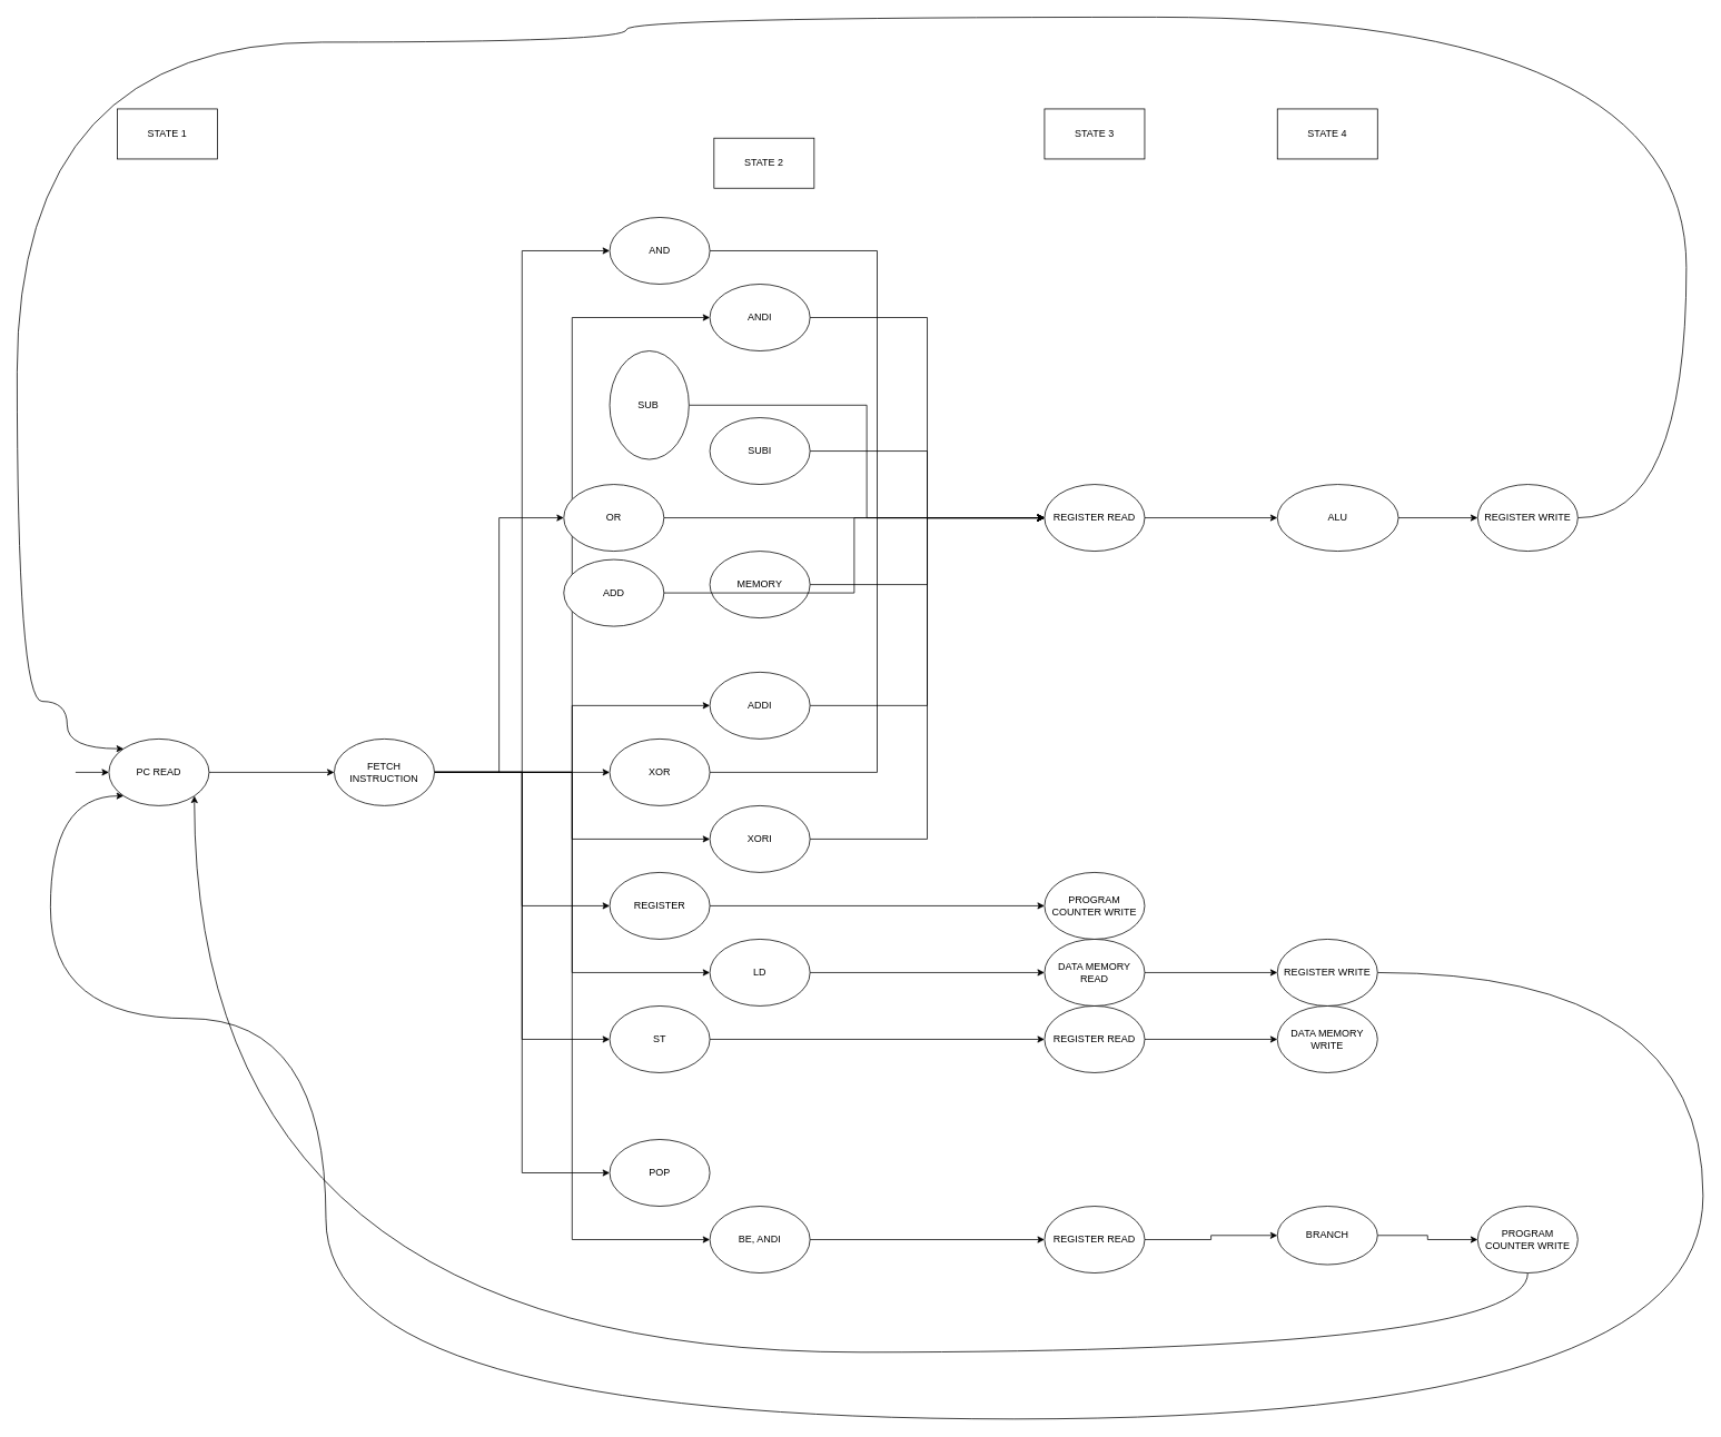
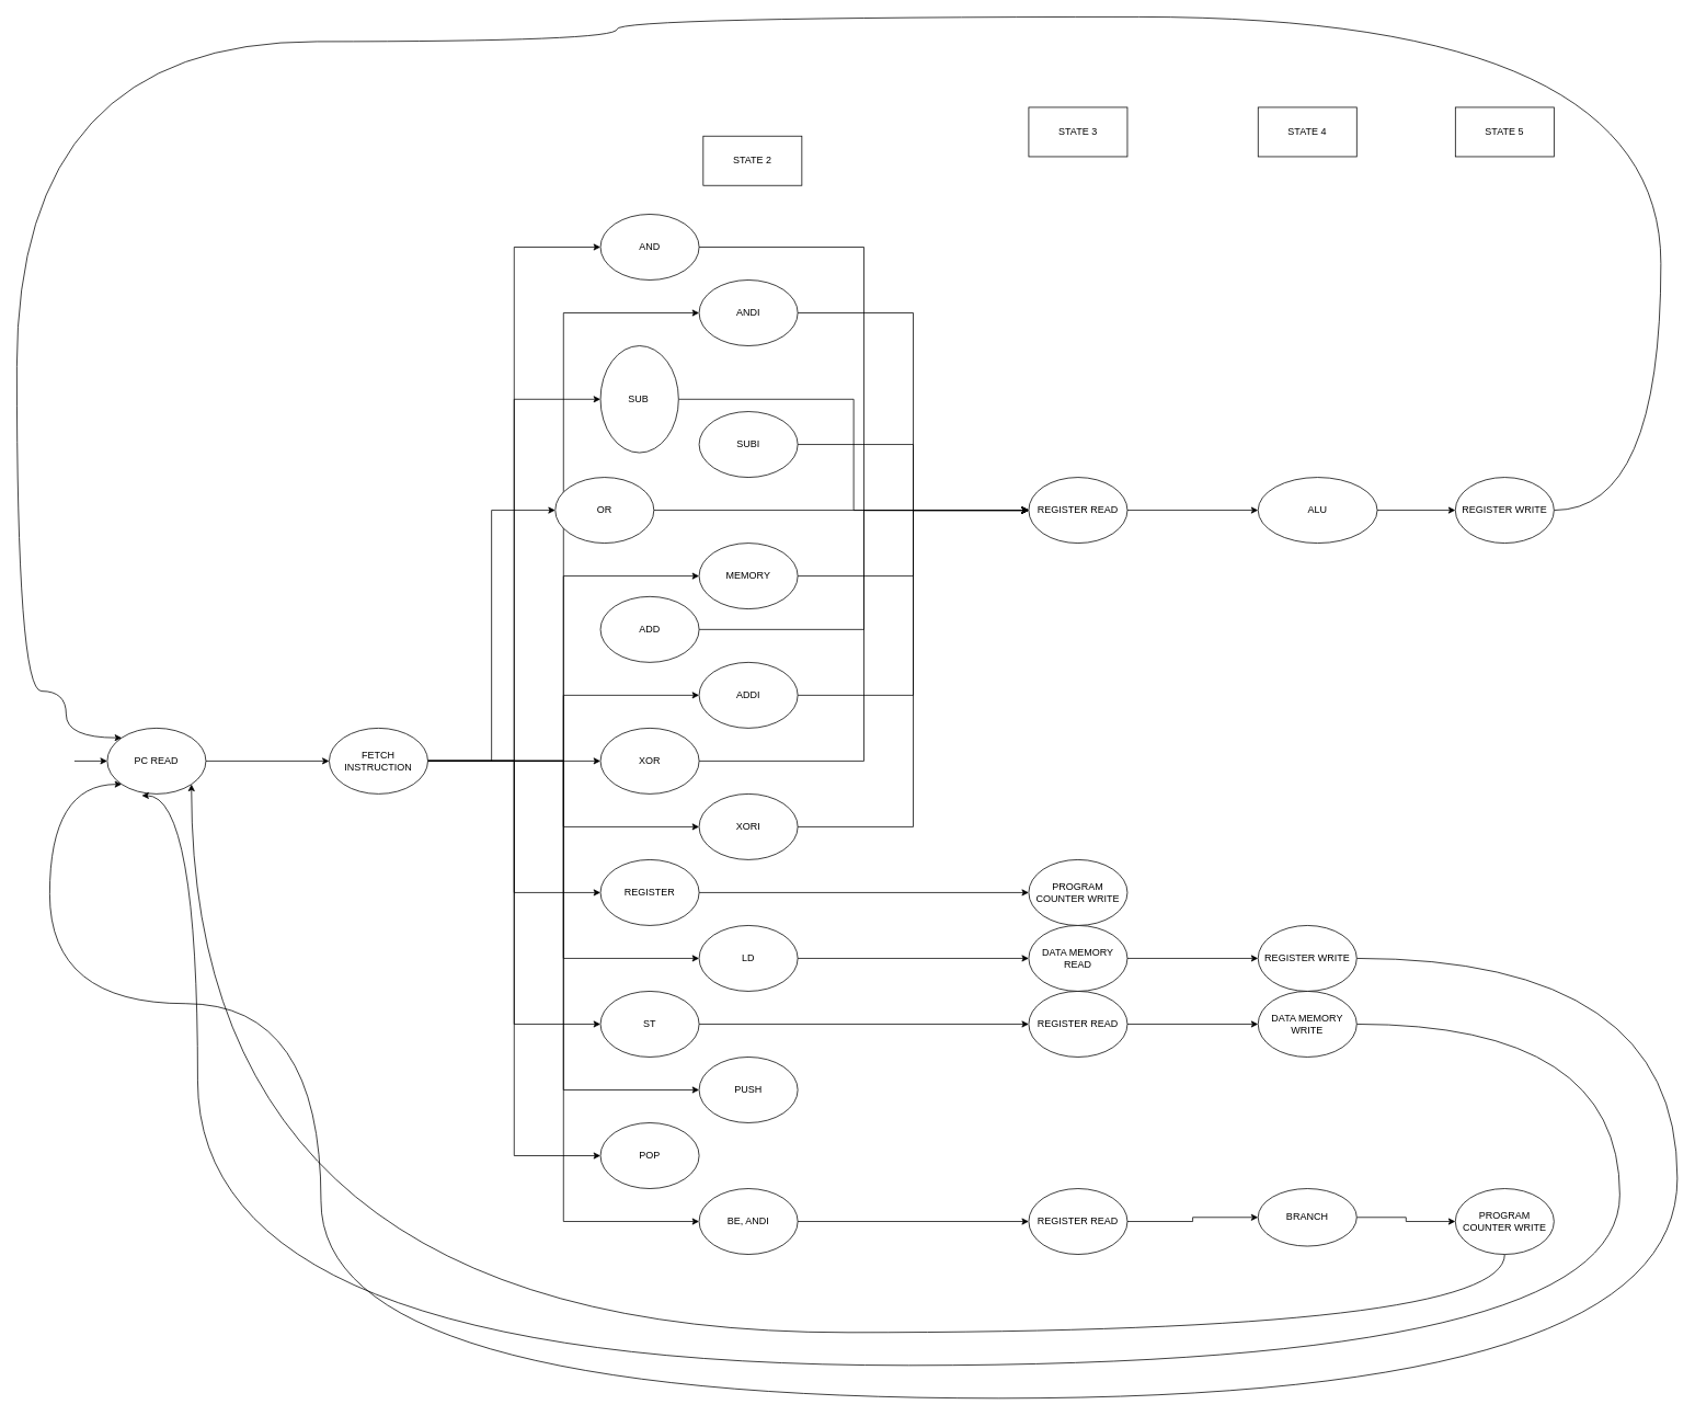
- <mxCell id="2" value="STATE 1" style="rounded=0;whiteSpace=wrap;html=1;" vertex="1" parent="1"><mxGeometry x="140" y="130" width="120" height="60" as="geometry" /></mxCell>
+ <mxCell id="71" value="STATE 5" style="rounded=0;whiteSpace=wrap;html=1;" vertex="1" parent="1"><mxGeometry x="1770" y="130" width="120" height="60" as="geometry" /></mxCell>
+ <mxCell id="7" style="edgeStyle=orthogonalEdgeStyle;rounded=0;orthogonalLoop=1;jettySize=auto;html=1;exitX=1;exitY=0.5;exitDx=0;exitDy=0;entryX=0;entryY=0.5;entryDx=0;entryDy=0;" edge="1" parent="1" source="20" target="26"><mxGeometry relative="1" as="geometry" /></mxCell>
+ <mxCell id="9" style="edgeStyle=orthogonalEdgeStyle;rounded=0;orthogonalLoop=1;jettySize=auto;html=1;entryX=0;entryY=0.5;entryDx=0;entryDy=0;" edge="1" parent="1" source="20" target="32"><mxGeometry relative="1" as="geometry" /></mxCell>
- <mxCell id="34" value="ADD" style="ellipse;whiteSpace=wrap;html=1;" vertex="1" parent="1"><mxGeometry x="675" y="670" width="120" height="80" as="geometry" /></mxCell>
+ <mxCell id="34" value="ADD" style="ellipse;whiteSpace=wrap;html=1;" vertex="1" parent="1"><mxGeometry x="730" y="725" width="120" height="80" as="geometry" /></mxCell>
+ <mxCell id="18" style="edgeStyle=orthogonalEdgeStyle;rounded=0;orthogonalLoop=1;jettySize=auto;html=1;entryX=0;entryY=0.5;entryDx=0;entryDy=0;" edge="1" parent="1" source="20" target="47"><mxGeometry relative="1" as="geometry" /></mxCell>
+ <mxCell id="47" value="PUSH" style="ellipse;whiteSpace=wrap;html=1;" vertex="1" parent="1"><mxGeometry x="850" y="1285" width="120" height="80" as="geometry" /></mxCell>
+ <mxCell id="67" style="edgeStyle=orthogonalEdgeStyle;curved=1;rounded=0;orthogonalLoop=1;jettySize=auto;html=1;entryX=0.35;entryY=1.025;entryDx=0;entryDy=0;entryPerimeter=0;" edge="1" parent="1" source="68" target="5"><mxGeometry relative="1" as="geometry"><mxPoint x="140" y="1020" as="targetPoint" /><Array as="points"><mxPoint x="1970" y="1245" /><mxPoint x="1970" y="1660" /><mxPoint x="240" y="1660" /><mxPoint x="240" y="967" /></Array></mxGeometry></mxCell>
